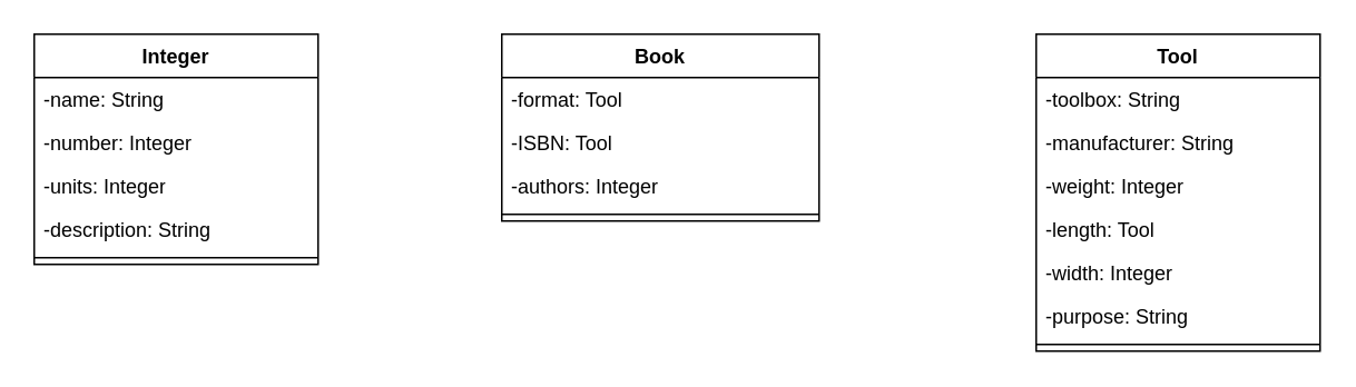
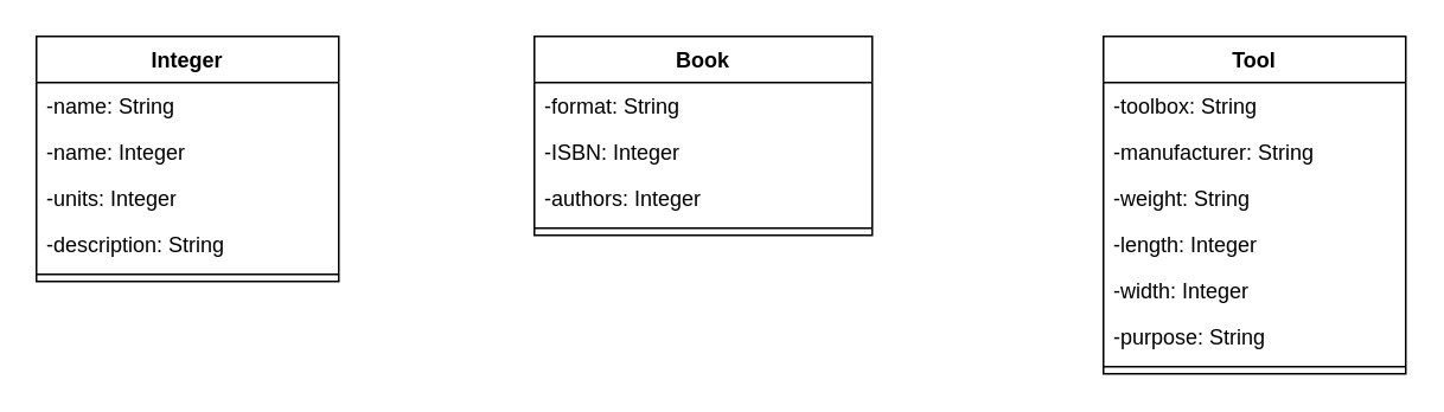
- <mxCell id="9" value="&lt;div&gt;-format: Tool&lt;/div&gt;" style="text;strokeColor=none;fillColor=none;align=left;verticalAlign=top;spacingLeft=4;spacingRight=4;overflow=hidden;rotatable=0;points=[[0,0.5],[1,0.5]];portConstraint=eastwest;whiteSpace=wrap;html=1;" vertex="1" parent="8"><mxGeometry y="26" width="190" height="26" as="geometry" /></mxCell>
+ <mxCell id="9" value="&lt;div&gt;-format: String&lt;/div&gt;" style="text;strokeColor=none;fillColor=none;align=left;verticalAlign=top;spacingLeft=4;spacingRight=4;overflow=hidden;rotatable=0;points=[[0,0.5],[1,0.5]];portConstraint=eastwest;whiteSpace=wrap;html=1;" vertex="1" parent="8"><mxGeometry y="26" width="190" height="26" as="geometry" /></mxCell>
- <mxCell id="4" value="-number: Integer" style="text;strokeColor=none;fillColor=none;align=left;verticalAlign=top;spacingLeft=4;spacingRight=4;overflow=hidden;rotatable=0;points=[[0,0.5],[1,0.5]];portConstraint=eastwest;whiteSpace=wrap;html=1;" vertex="1" parent="2"><mxGeometry y="52" width="170" height="26" as="geometry" /></mxCell>
+ <mxCell id="4" value="-name: Integer" style="text;strokeColor=none;fillColor=none;align=left;verticalAlign=top;spacingLeft=4;spacingRight=4;overflow=hidden;rotatable=0;points=[[0,0.5],[1,0.5]];portConstraint=eastwest;whiteSpace=wrap;html=1;" vertex="1" parent="2"><mxGeometry y="52" width="170" height="26" as="geometry" /></mxCell>
- <mxCell id="10" value="-ISBN: Tool" style="text;strokeColor=none;fillColor=none;align=left;verticalAlign=top;spacingLeft=4;spacingRight=4;overflow=hidden;rotatable=0;points=[[0,0.5],[1,0.5]];portConstraint=eastwest;whiteSpace=wrap;html=1;" vertex="1" parent="8"><mxGeometry y="52" width="190" height="26" as="geometry" /></mxCell>
+ <mxCell id="10" value="-ISBN: Integer" style="text;strokeColor=none;fillColor=none;align=left;verticalAlign=top;spacingLeft=4;spacingRight=4;overflow=hidden;rotatable=0;points=[[0,0.5],[1,0.5]];portConstraint=eastwest;whiteSpace=wrap;html=1;" vertex="1" parent="8"><mxGeometry y="52" width="190" height="26" as="geometry" /></mxCell>
- <mxCell id="16" value="-weight: Integer" style="text;strokeColor=none;fillColor=none;align=left;verticalAlign=top;spacingLeft=4;spacingRight=4;overflow=hidden;rotatable=0;points=[[0,0.5],[1,0.5]];portConstraint=eastwest;whiteSpace=wrap;html=1;" vertex="1" parent="13"><mxGeometry y="78" width="170" height="26" as="geometry" /></mxCell>
+ <mxCell id="16" value="-weight: String" style="text;strokeColor=none;fillColor=none;align=left;verticalAlign=top;spacingLeft=4;spacingRight=4;overflow=hidden;rotatable=0;points=[[0,0.5],[1,0.5]];portConstraint=eastwest;whiteSpace=wrap;html=1;" vertex="1" parent="13"><mxGeometry y="78" width="170" height="26" as="geometry" /></mxCell>
- <mxCell id="17" value="-length: Tool" style="text;strokeColor=none;fillColor=none;align=left;verticalAlign=top;spacingLeft=4;spacingRight=4;overflow=hidden;rotatable=0;points=[[0,0.5],[1,0.5]];portConstraint=eastwest;whiteSpace=wrap;html=1;" vertex="1" parent="13"><mxGeometry y="104" width="170" height="26" as="geometry" /></mxCell>
+ <mxCell id="17" value="-length: Integer" style="text;strokeColor=none;fillColor=none;align=left;verticalAlign=top;spacingLeft=4;spacingRight=4;overflow=hidden;rotatable=0;points=[[0,0.5],[1,0.5]];portConstraint=eastwest;whiteSpace=wrap;html=1;" vertex="1" parent="13"><mxGeometry y="104" width="170" height="26" as="geometry" /></mxCell>
